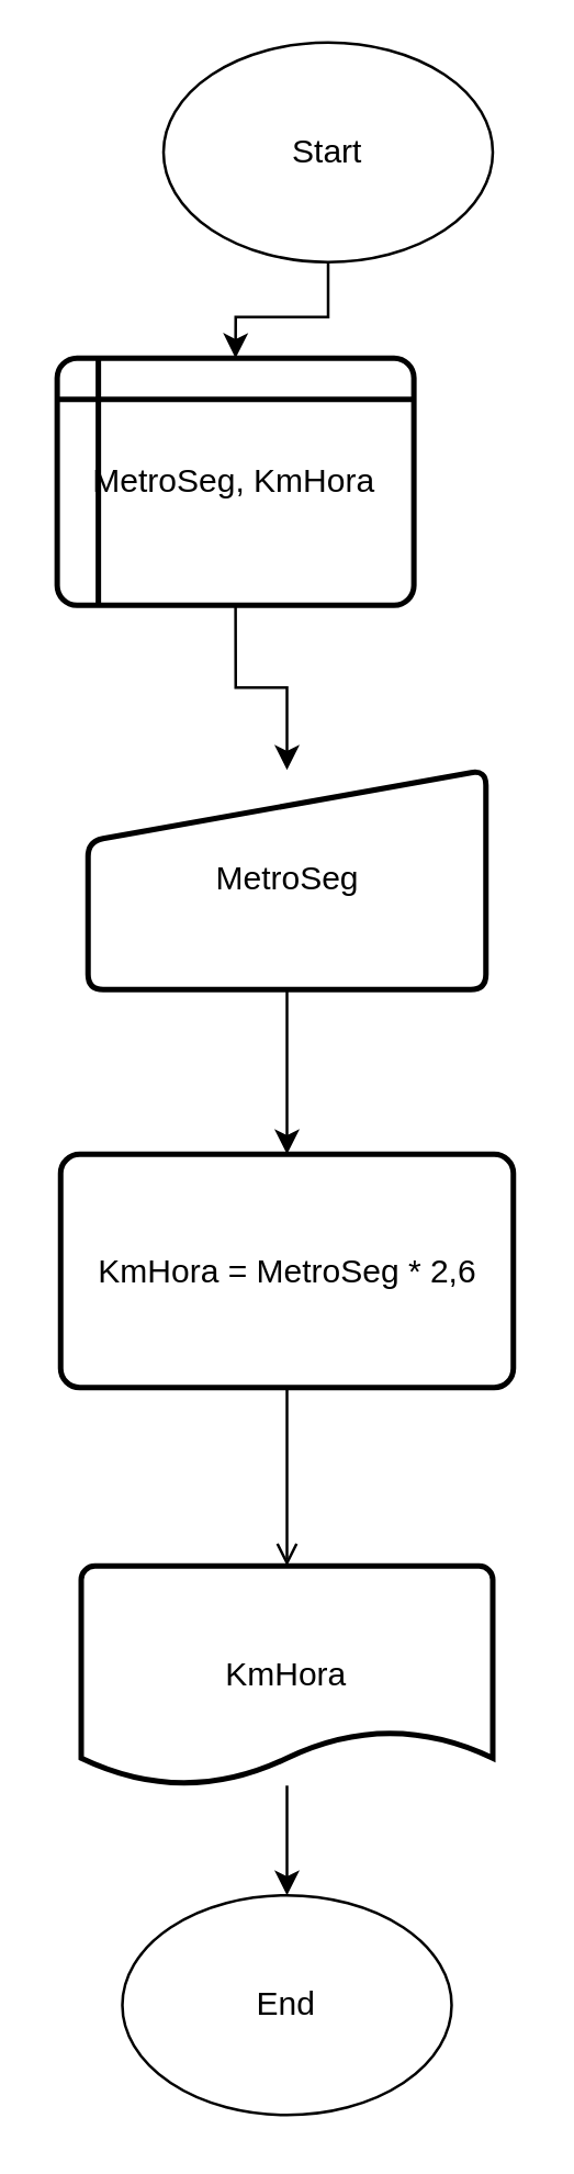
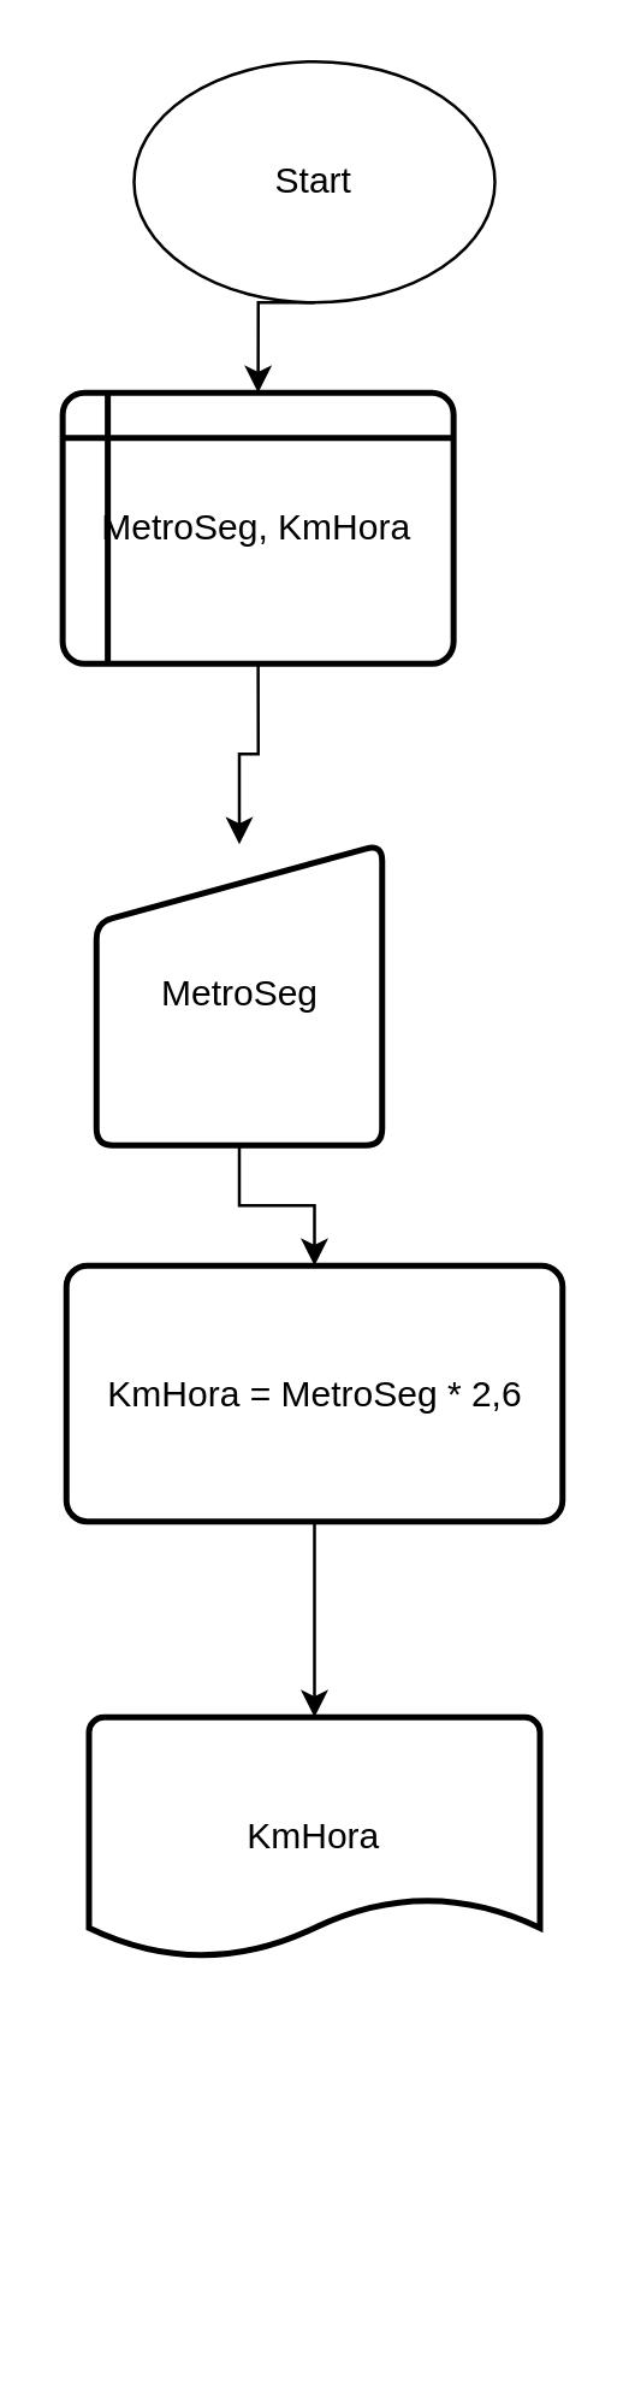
- <mxCell id="3" value="Start" style="ellipse;whiteSpace=wrap;html=1;" vertex="1" parent="1"><mxGeometry x="59" y="15" width="120" height="80" as="geometry" /></mxCell>
+ <mxCell id="3" value="Start" style="ellipse;whiteSpace=wrap;html=1;" vertex="1" parent="1"><mxGeometry x="44" y="20" width="120" height="80" as="geometry" /></mxCell>
- <mxCell id="7" value="MetroSeg" style="html=1;strokeWidth=2;shape=manualInput;whiteSpace=wrap;rounded=1;size=26;arcSize=11;" vertex="1" parent="1"><mxGeometry x="31.5" y="280" width="145" height="80" as="geometry" /></mxCell>
+ <mxCell id="7" value="MetroSeg" style="html=1;strokeWidth=2;shape=manualInput;whiteSpace=wrap;rounded=1;size=26;arcSize=11;" vertex="1" parent="1"><mxGeometry x="31.5" y="280" width="95" height="100" as="geometry" /></mxCell>
- <mxCell id="8" style="edgeStyle=orthogonalEdgeStyle;rounded=0;orthogonalLoop=1;jettySize=auto;html=1;exitX=0.5;exitY=1;exitDx=0;exitDy=0;entryX=0.5;entryY=0;entryDx=0;entryDy=0;entryPerimeter=0;endArrow=open;" edge="1" parent="1" source="9" target="10"><mxGeometry relative="1" as="geometry" /></mxCell>
+ <mxCell id="8" style="edgeStyle=orthogonalEdgeStyle;rounded=0;orthogonalLoop=1;jettySize=auto;html=1;exitX=0.5;exitY=1;exitDx=0;exitDy=0;entryX=0.5;entryY=0;entryDx=0;entryDy=0;entryPerimeter=0;" edge="1" parent="1" source="9" target="10"><mxGeometry relative="1" as="geometry" /></mxCell>
- <mxCell id="12" value="" style="endArrow=classic;html=1;entryX=0.5;entryY=0;entryDx=0;entryDy=0;" edge="1" parent="1" source="10" target="11"><mxGeometry width="50" height="50" relative="1" as="geometry"><mxPoint x="364" y="400" as="sourcePoint" /><mxPoint x="414" y="350" as="targetPoint" /></mxGeometry></mxCell>
- <mxCell id="11" value="End" style="ellipse;whiteSpace=wrap;html=1;" vertex="1" parent="1"><mxGeometry x="44" y="690" width="120" height="80" as="geometry" /></mxCell>
